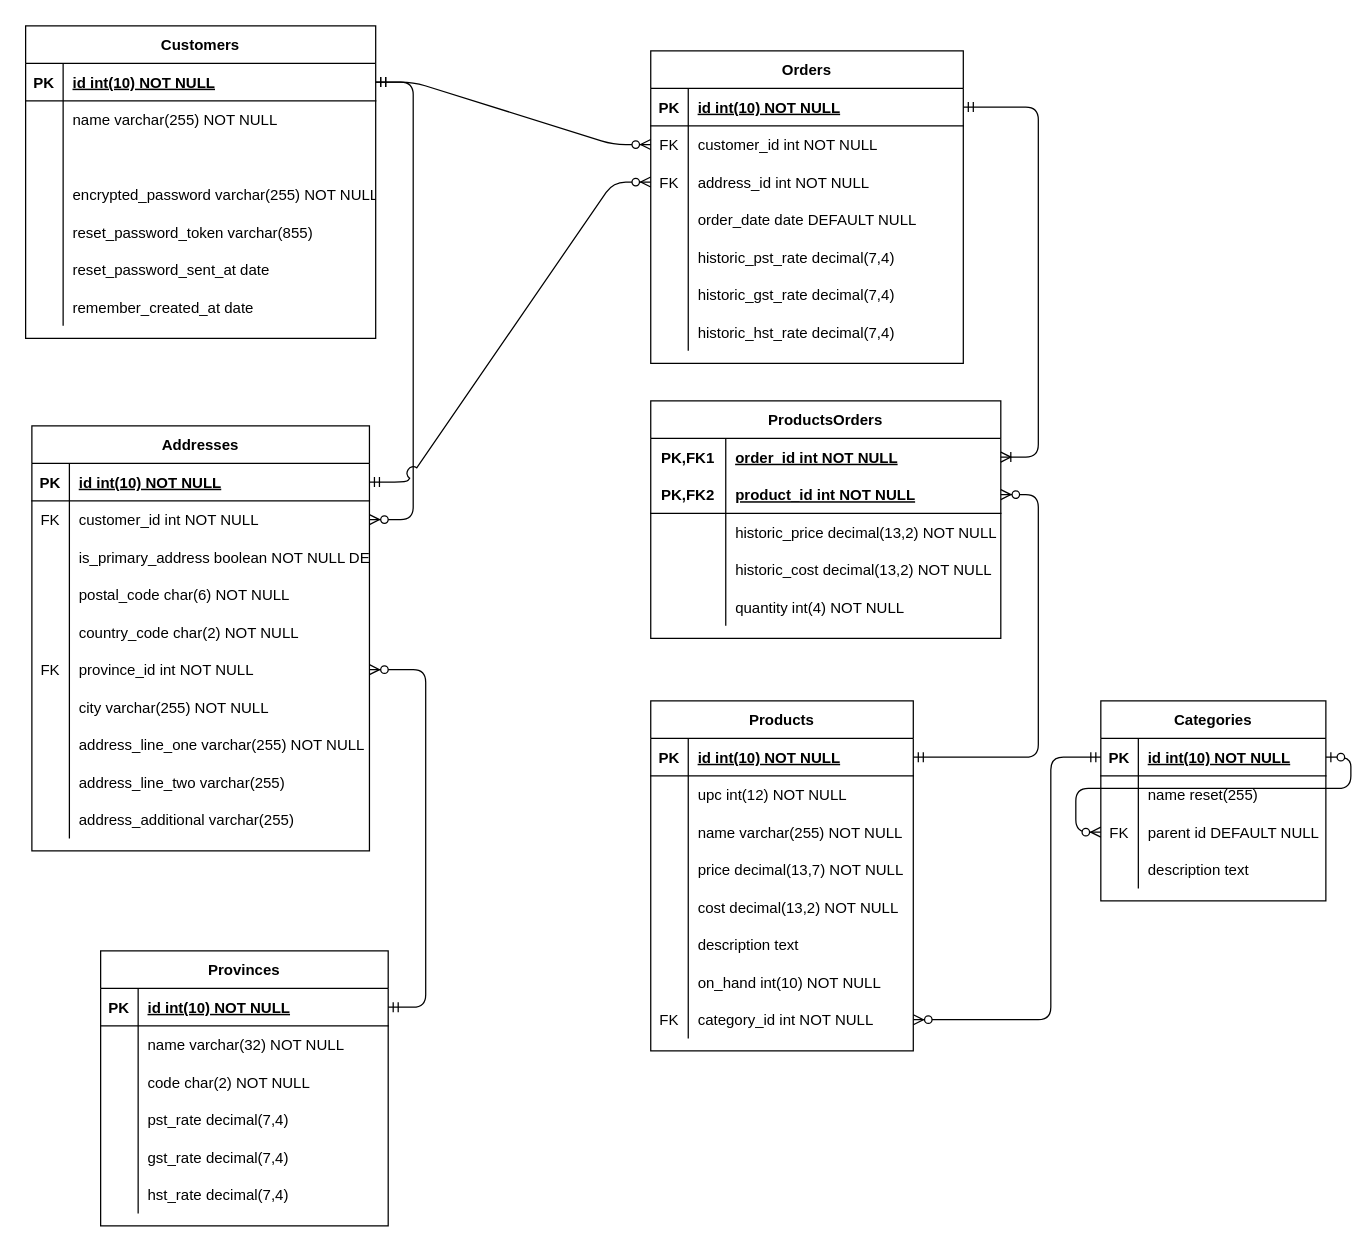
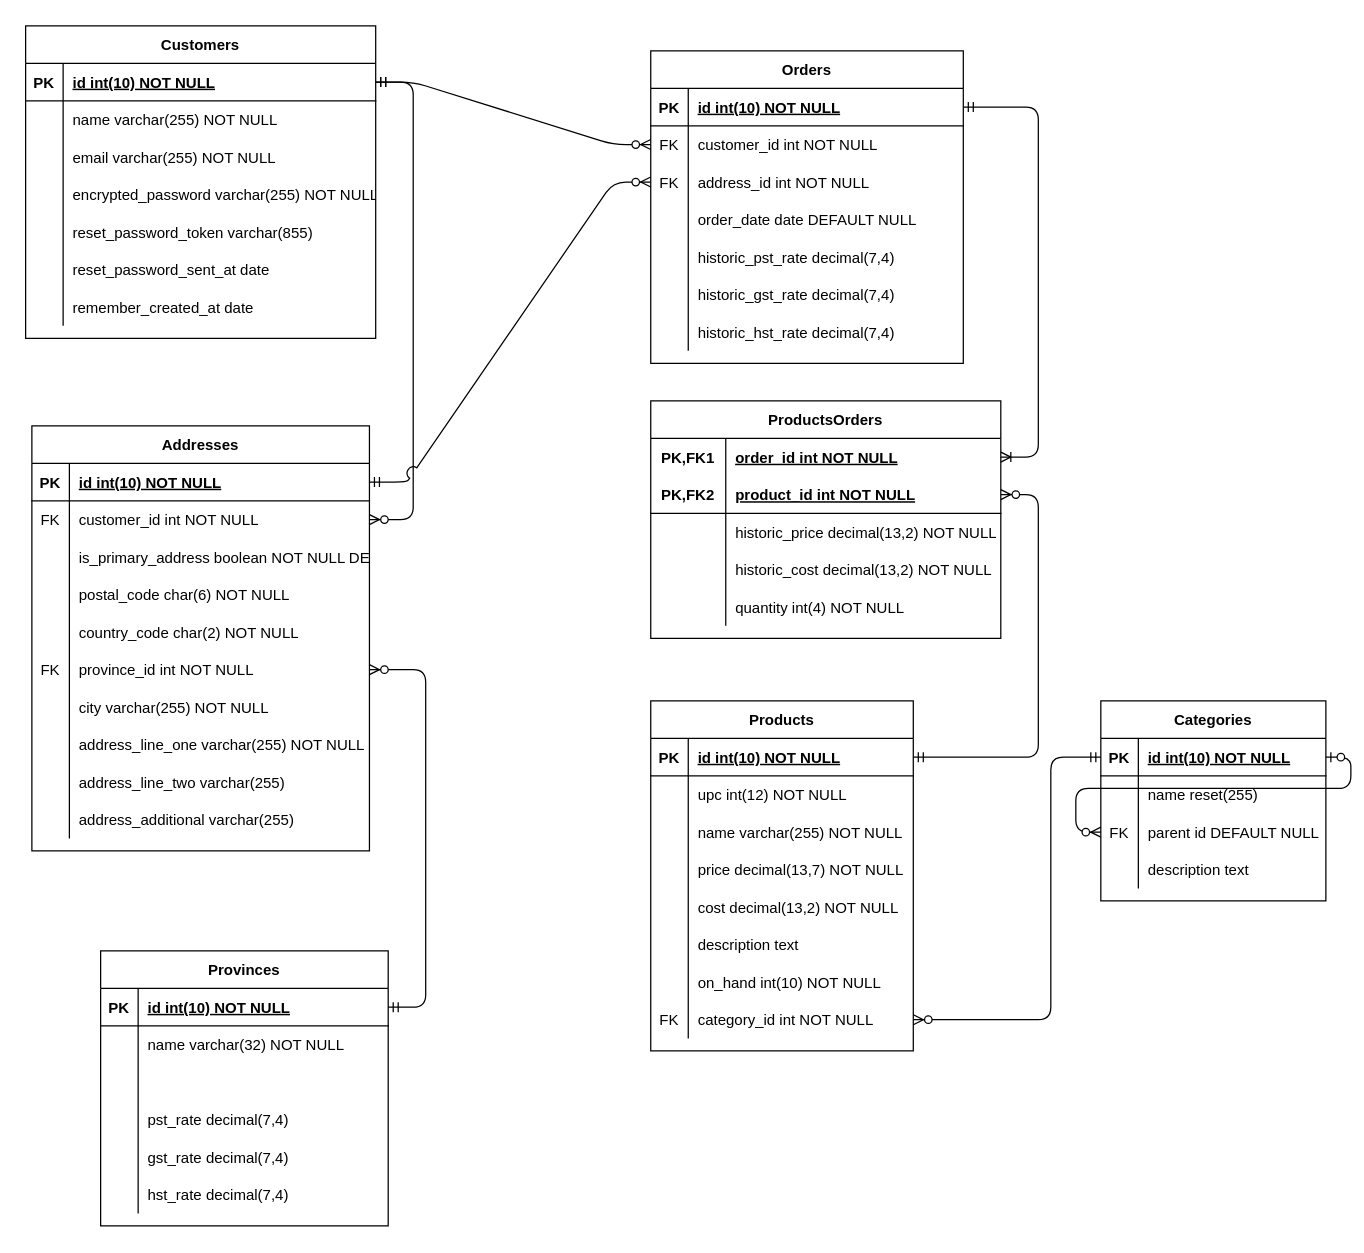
+ <mxCell id="114" value="email varchar(255) NOT NULL" style="shape=partialRectangle;connectable=0;fillColor=none;top=0;left=0;bottom=0;right=0;align=left;spacingLeft=6;overflow=hidden;" parent="112" vertex="1"><mxGeometry x="30" width="250" height="30" as="geometry" /></mxCell>
- <mxCell id="79" value="code char(2) NOT NULL" style="shape=partialRectangle;connectable=0;fillColor=none;top=0;left=0;bottom=0;right=0;align=left;spacingLeft=6;overflow=hidden;" parent="77" vertex="1"><mxGeometry x="30" width="200" height="30" as="geometry" /></mxCell>
